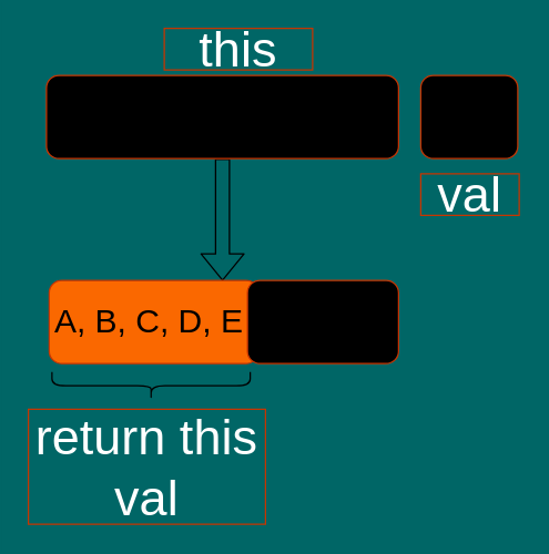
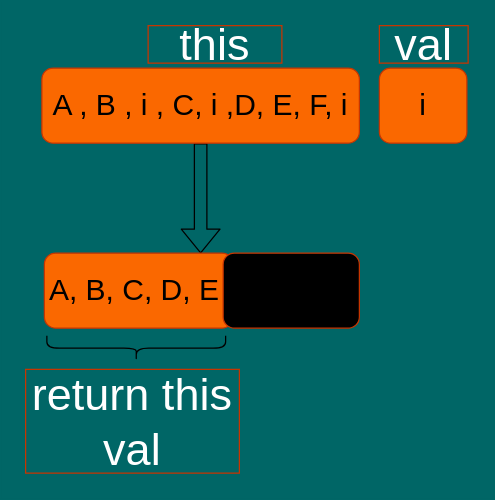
- <mxCell id="3" value="&lt;font style=&quot;font-size: 24px;&quot;&gt;A , B , i , C, i ,D, E, F, i&lt;/font&gt;" style="whiteSpace=wrap;html=1;fillColor=#000000;fontColor=#000000;strokeColor=#C73500;rounded=1;shadow=0;glass=0;" parent="1" vertex="1"><mxGeometry x="33" y="54" width="254" height="60" as="geometry" /></mxCell>
+ <mxCell id="3" value="&lt;font style=&quot;font-size: 24px;&quot;&gt;A , B , i , C, i ,D, E, F, i&lt;/font&gt;" style="whiteSpace=wrap;html=1;fillColor=#fa6800;fontColor=#000000;strokeColor=#C73500;rounded=1;shadow=0;glass=0;" parent="1" vertex="1"><mxGeometry x="33" y="54" width="254" height="60" as="geometry" /></mxCell>
- <mxCell id="5" value="&lt;font style=&quot;font-size: 24px;&quot;&gt;i&lt;/font&gt;" style="whiteSpace=wrap;html=1;fillColor=#000000;fontColor=#000000;strokeColor=#C73500;rounded=1;shadow=0;glass=0;" parent="1" vertex="1"><mxGeometry x="303" y="54" width="70" height="60" as="geometry" /></mxCell>
+ <mxCell id="5" value="&lt;font style=&quot;font-size: 24px;&quot;&gt;i&lt;/font&gt;" style="whiteSpace=wrap;html=1;fillColor=#fa6800;fontColor=#000000;strokeColor=#C73500;rounded=1;shadow=0;glass=0;" parent="1" vertex="1"><mxGeometry x="303" y="54" width="70" height="60" as="geometry" /></mxCell>
- <mxCell id="6" value="&lt;font color=&quot;#ffffff&quot; style=&quot;&quot;&gt;&lt;font style=&quot;font-size: 36px;&quot;&gt;val&lt;/font&gt;&lt;br&gt;&lt;/font&gt;" style="text;strokeColor=#C73500;align=center;fillColor=none;html=1;verticalAlign=middle;whiteSpace=wrap;rounded=0;fontColor=#000000;" parent="1" vertex="1"><mxGeometry x="303" y="125" width="71" height="30" as="geometry" /></mxCell>
+ <mxCell id="6" value="&lt;font color=&quot;#ffffff&quot; style=&quot;&quot;&gt;&lt;font style=&quot;font-size: 36px;&quot;&gt;val&lt;/font&gt;&lt;br&gt;&lt;/font&gt;" style="text;strokeColor=#C73500;align=center;fillColor=none;html=1;verticalAlign=middle;whiteSpace=wrap;rounded=0;fontColor=#000000;" parent="1" vertex="1"><mxGeometry x="303" y="20" width="71" height="30" as="geometry" /></mxCell>
